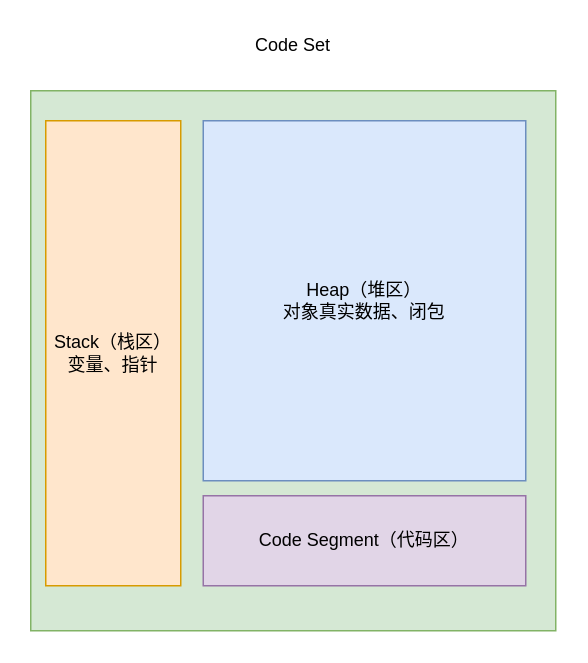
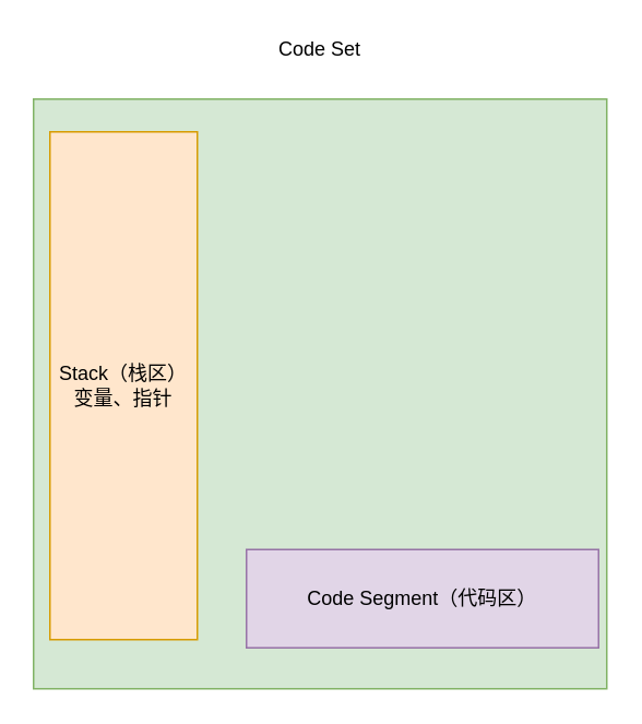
- <mxCell id="5" value="Heap（堆区）&lt;br&gt;对象真实数据、闭包" style="rounded=0;whiteSpace=wrap;html=1;fillColor=#dae8fc;strokeColor=#6c8ebf;" parent="1" vertex="1"><mxGeometry x="135" y="80" width="215" height="240" as="geometry" /></mxCell>
- <mxCell id="6" value="Code Segment（代码区）" style="rounded=0;whiteSpace=wrap;html=1;fillColor=#e1d5e7;strokeColor=#9673a6;" parent="1" vertex="1"><mxGeometry x="135" y="330" width="215" height="60" as="geometry" /></mxCell>
+ <mxCell id="6" value="Code Segment（代码区）" style="rounded=0;whiteSpace=wrap;html=1;fillColor=#e1d5e7;strokeColor=#9673a6;" parent="1" vertex="1"><mxGeometry x="150" y="335" width="215" height="60" as="geometry" /></mxCell>
